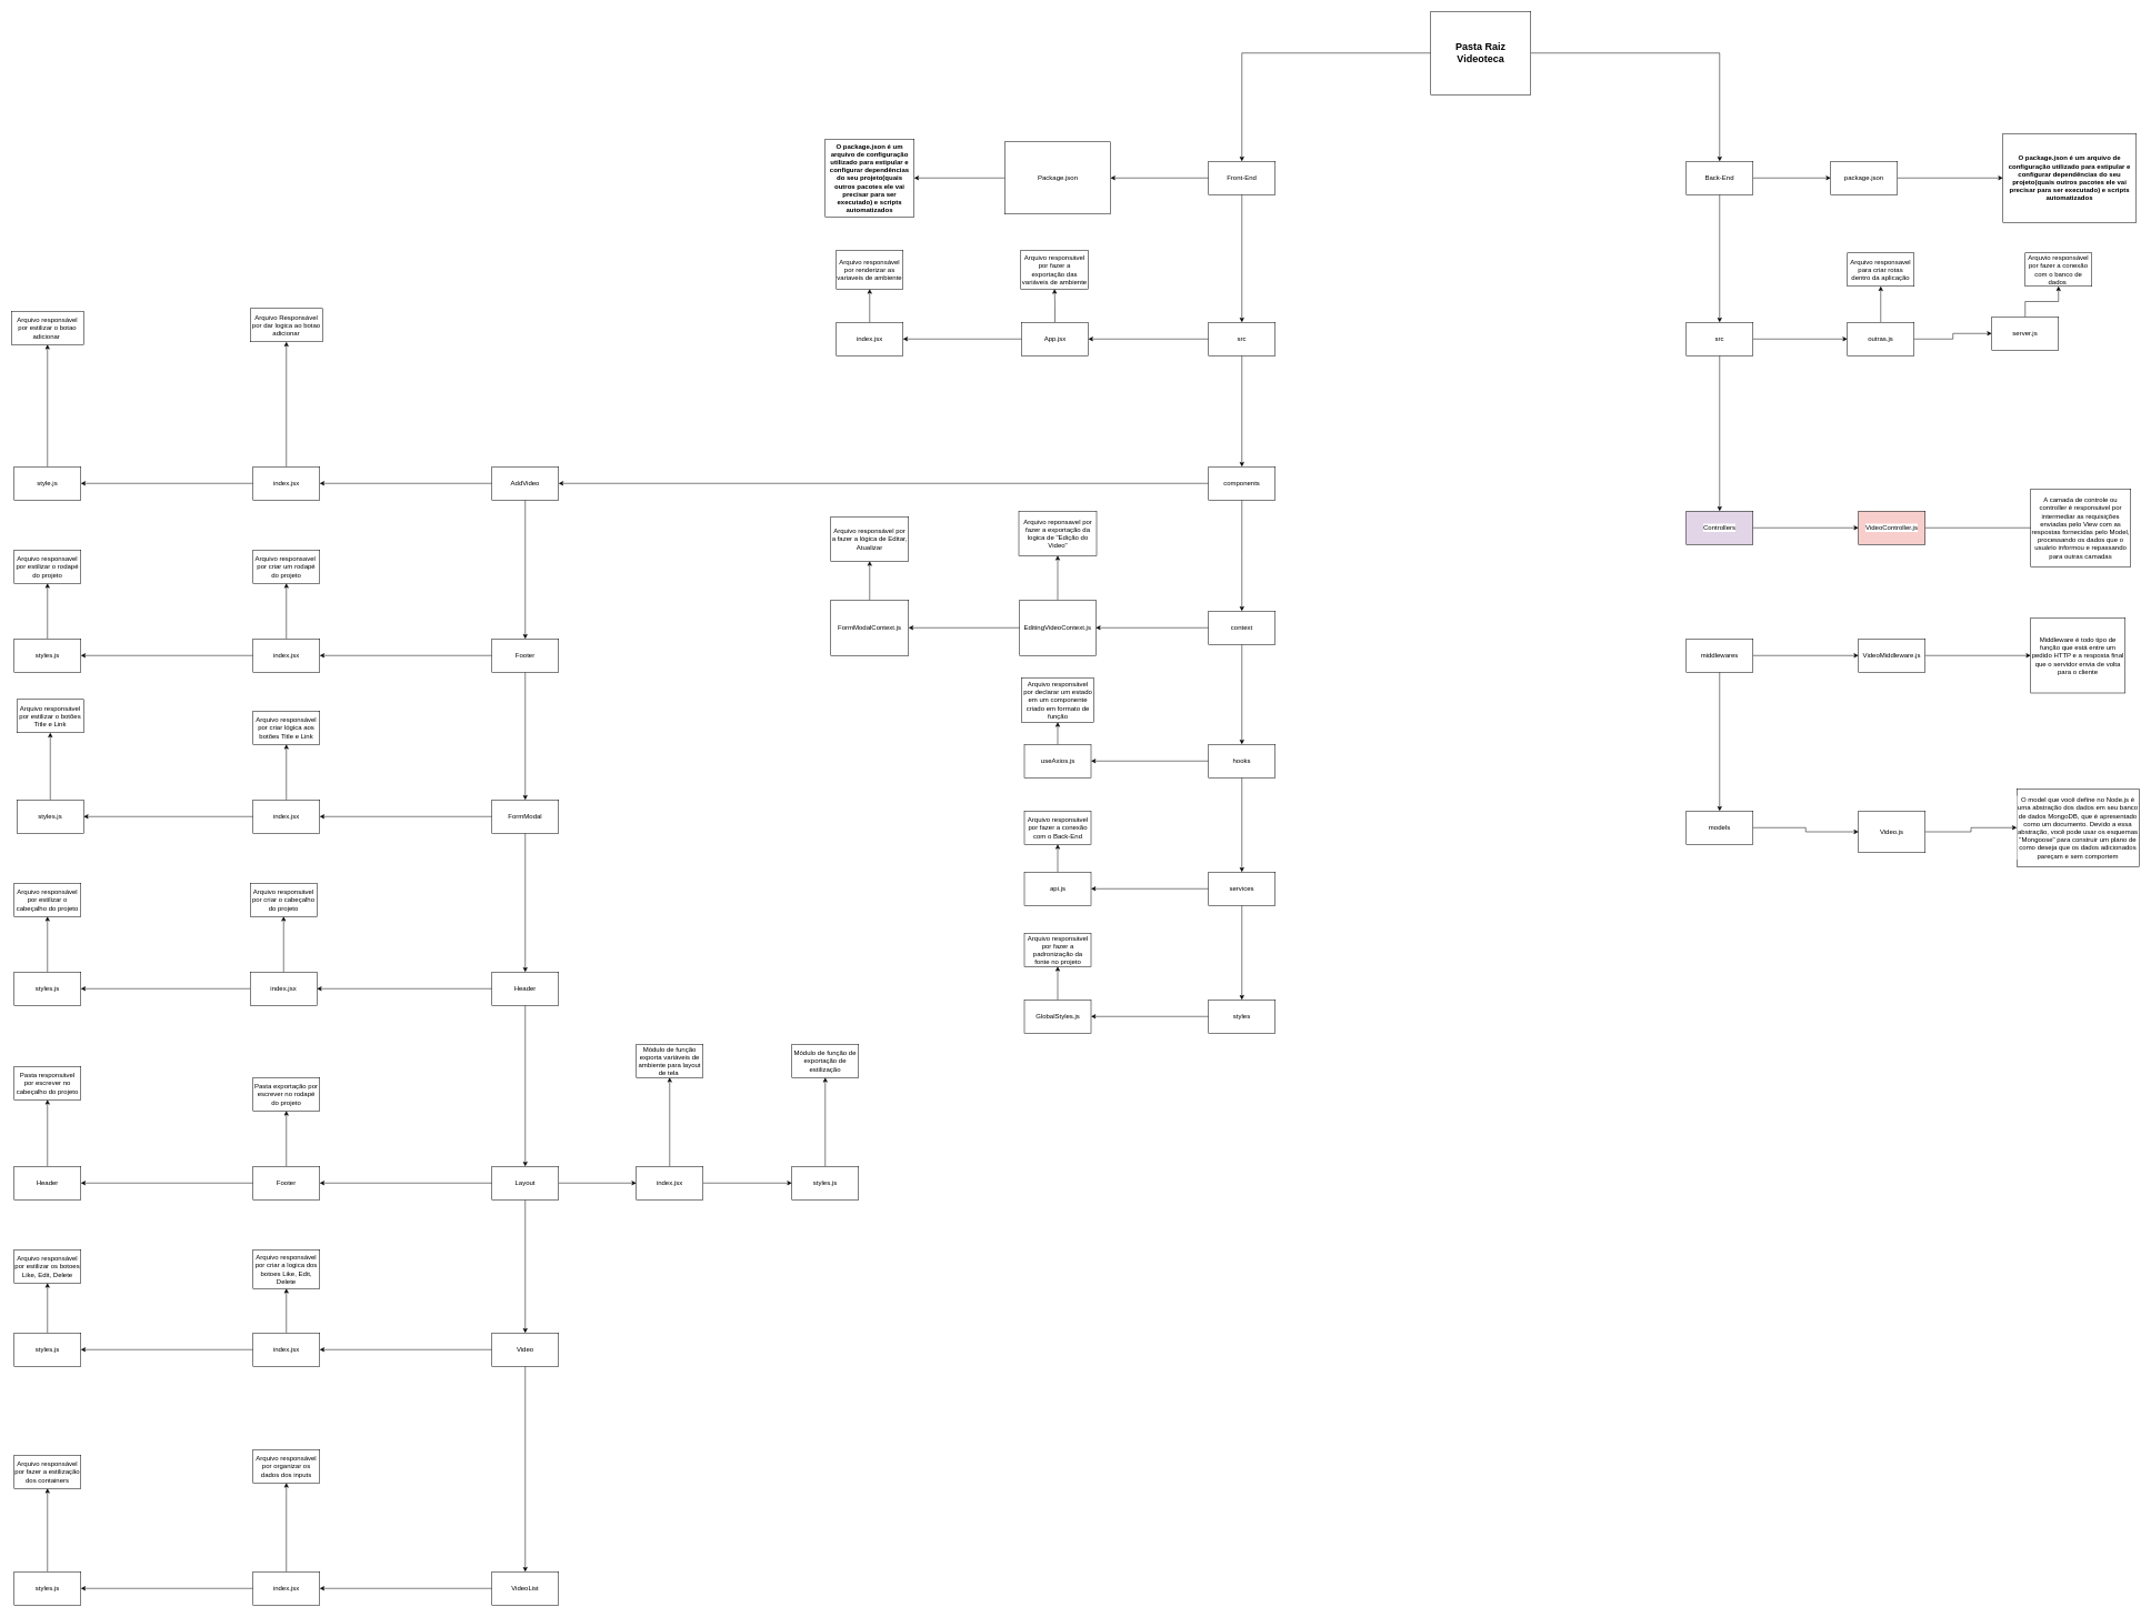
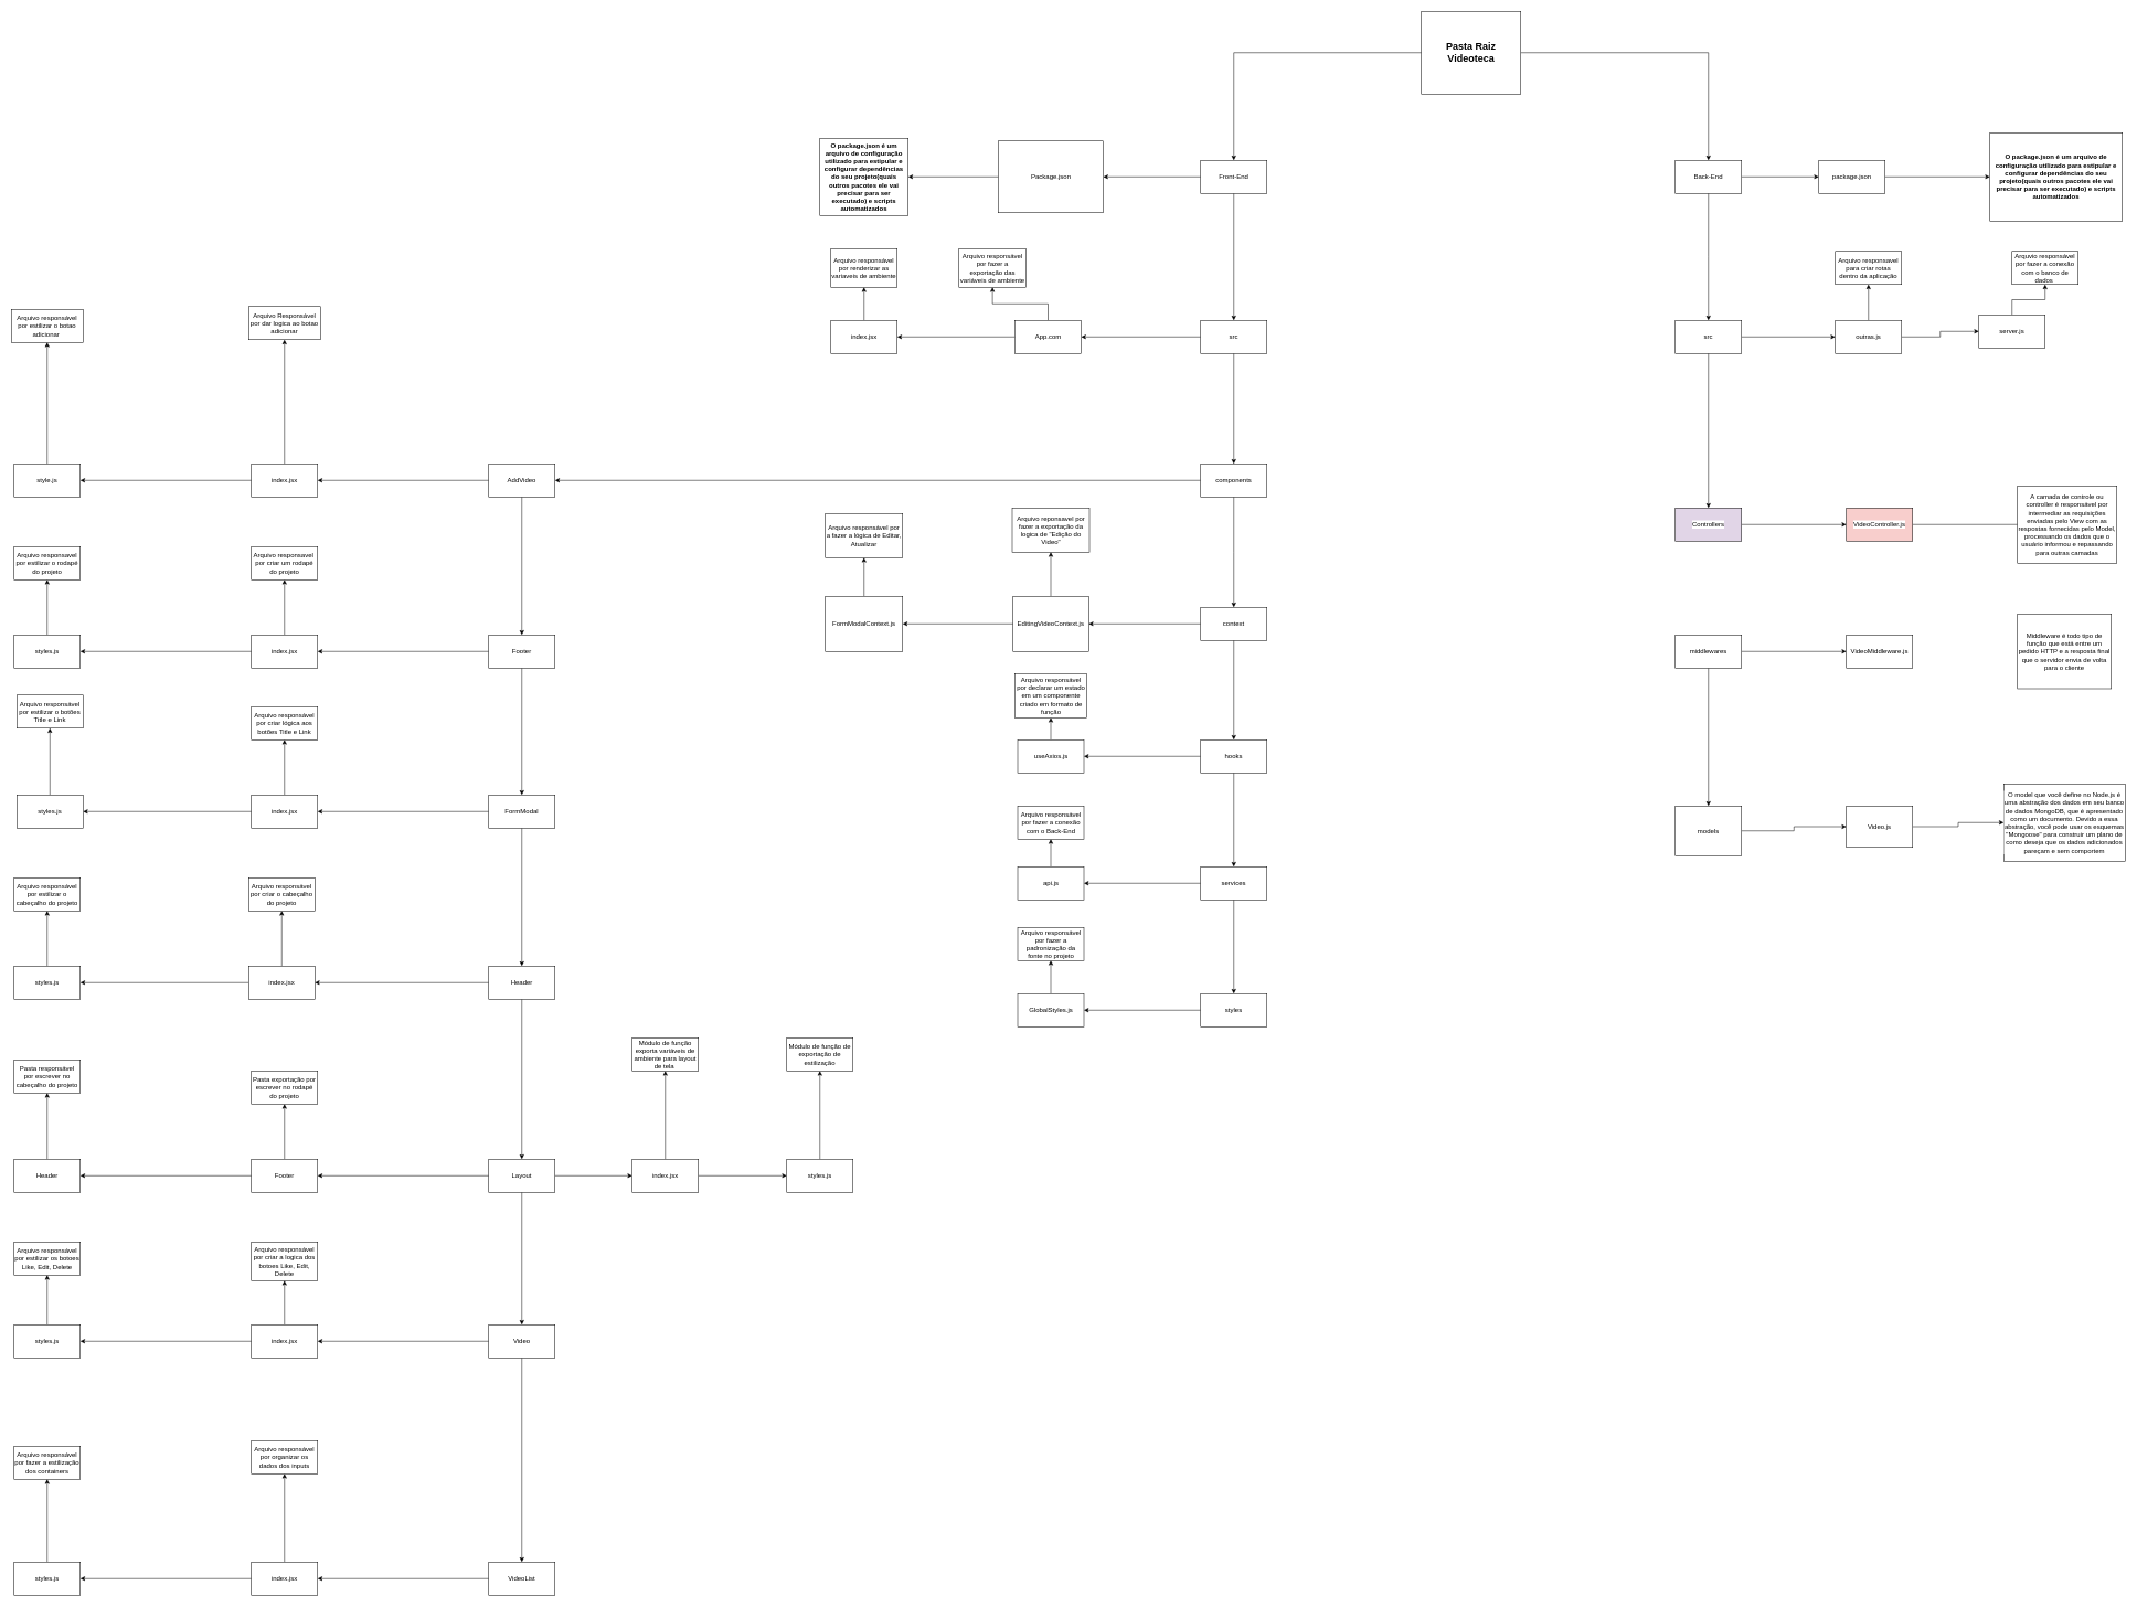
- <mxCell id="158" value="Arquivo responsável por fazer a exportação das variáveis de ambiente" style="whiteSpace=wrap;html=1;" parent="1" vertex="1"><mxGeometry x="1837" y="450" width="121.5" height="70" as="geometry" /></mxCell>
+ <mxCell id="158" value="Arquivo responsável por fazer a exportação das variáveis de ambiente" style="whiteSpace=wrap;html=1;" parent="1" vertex="1"><mxGeometry x="1737" y="450" width="121.5" height="70" as="geometry" /></mxCell>
- <mxCell id="155" value="App.jsx" style="whiteSpace=wrap;html=1;" parent="1" vertex="1"><mxGeometry x="1838.5" y="580" width="120" height="60" as="geometry" /></mxCell>
+ <mxCell id="155" value="App.com" style="whiteSpace=wrap;html=1;" parent="1" vertex="1"><mxGeometry x="1838.5" y="580" width="120" height="60" as="geometry" /></mxCell>
- <mxCell id="33" style="edgeStyle=orthogonalEdgeStyle;rounded=0;orthogonalLoop=1;jettySize=auto;html=1;entryX=0;entryY=0.5;entryDx=0;entryDy=0;fontFamily=Helvetica;" parent="1" source="34" target="38" edge="1"><mxGeometry relative="1" as="geometry" /></mxCell>
- <mxCell id="30" value="models" style="whiteSpace=wrap;html=1;labelBackgroundColor=#FFFFFF;fontFamily=Helvetica;" parent="1" vertex="1"><mxGeometry x="3035" y="1460" width="120" height="60" as="geometry" /></mxCell>
+ <mxCell id="30" value="models" style="whiteSpace=wrap;html=1;labelBackgroundColor=#FFFFFF;fontFamily=Helvetica;" parent="1" vertex="1"><mxGeometry x="3035" y="1460" width="120" height="90" as="geometry" /></mxCell>
